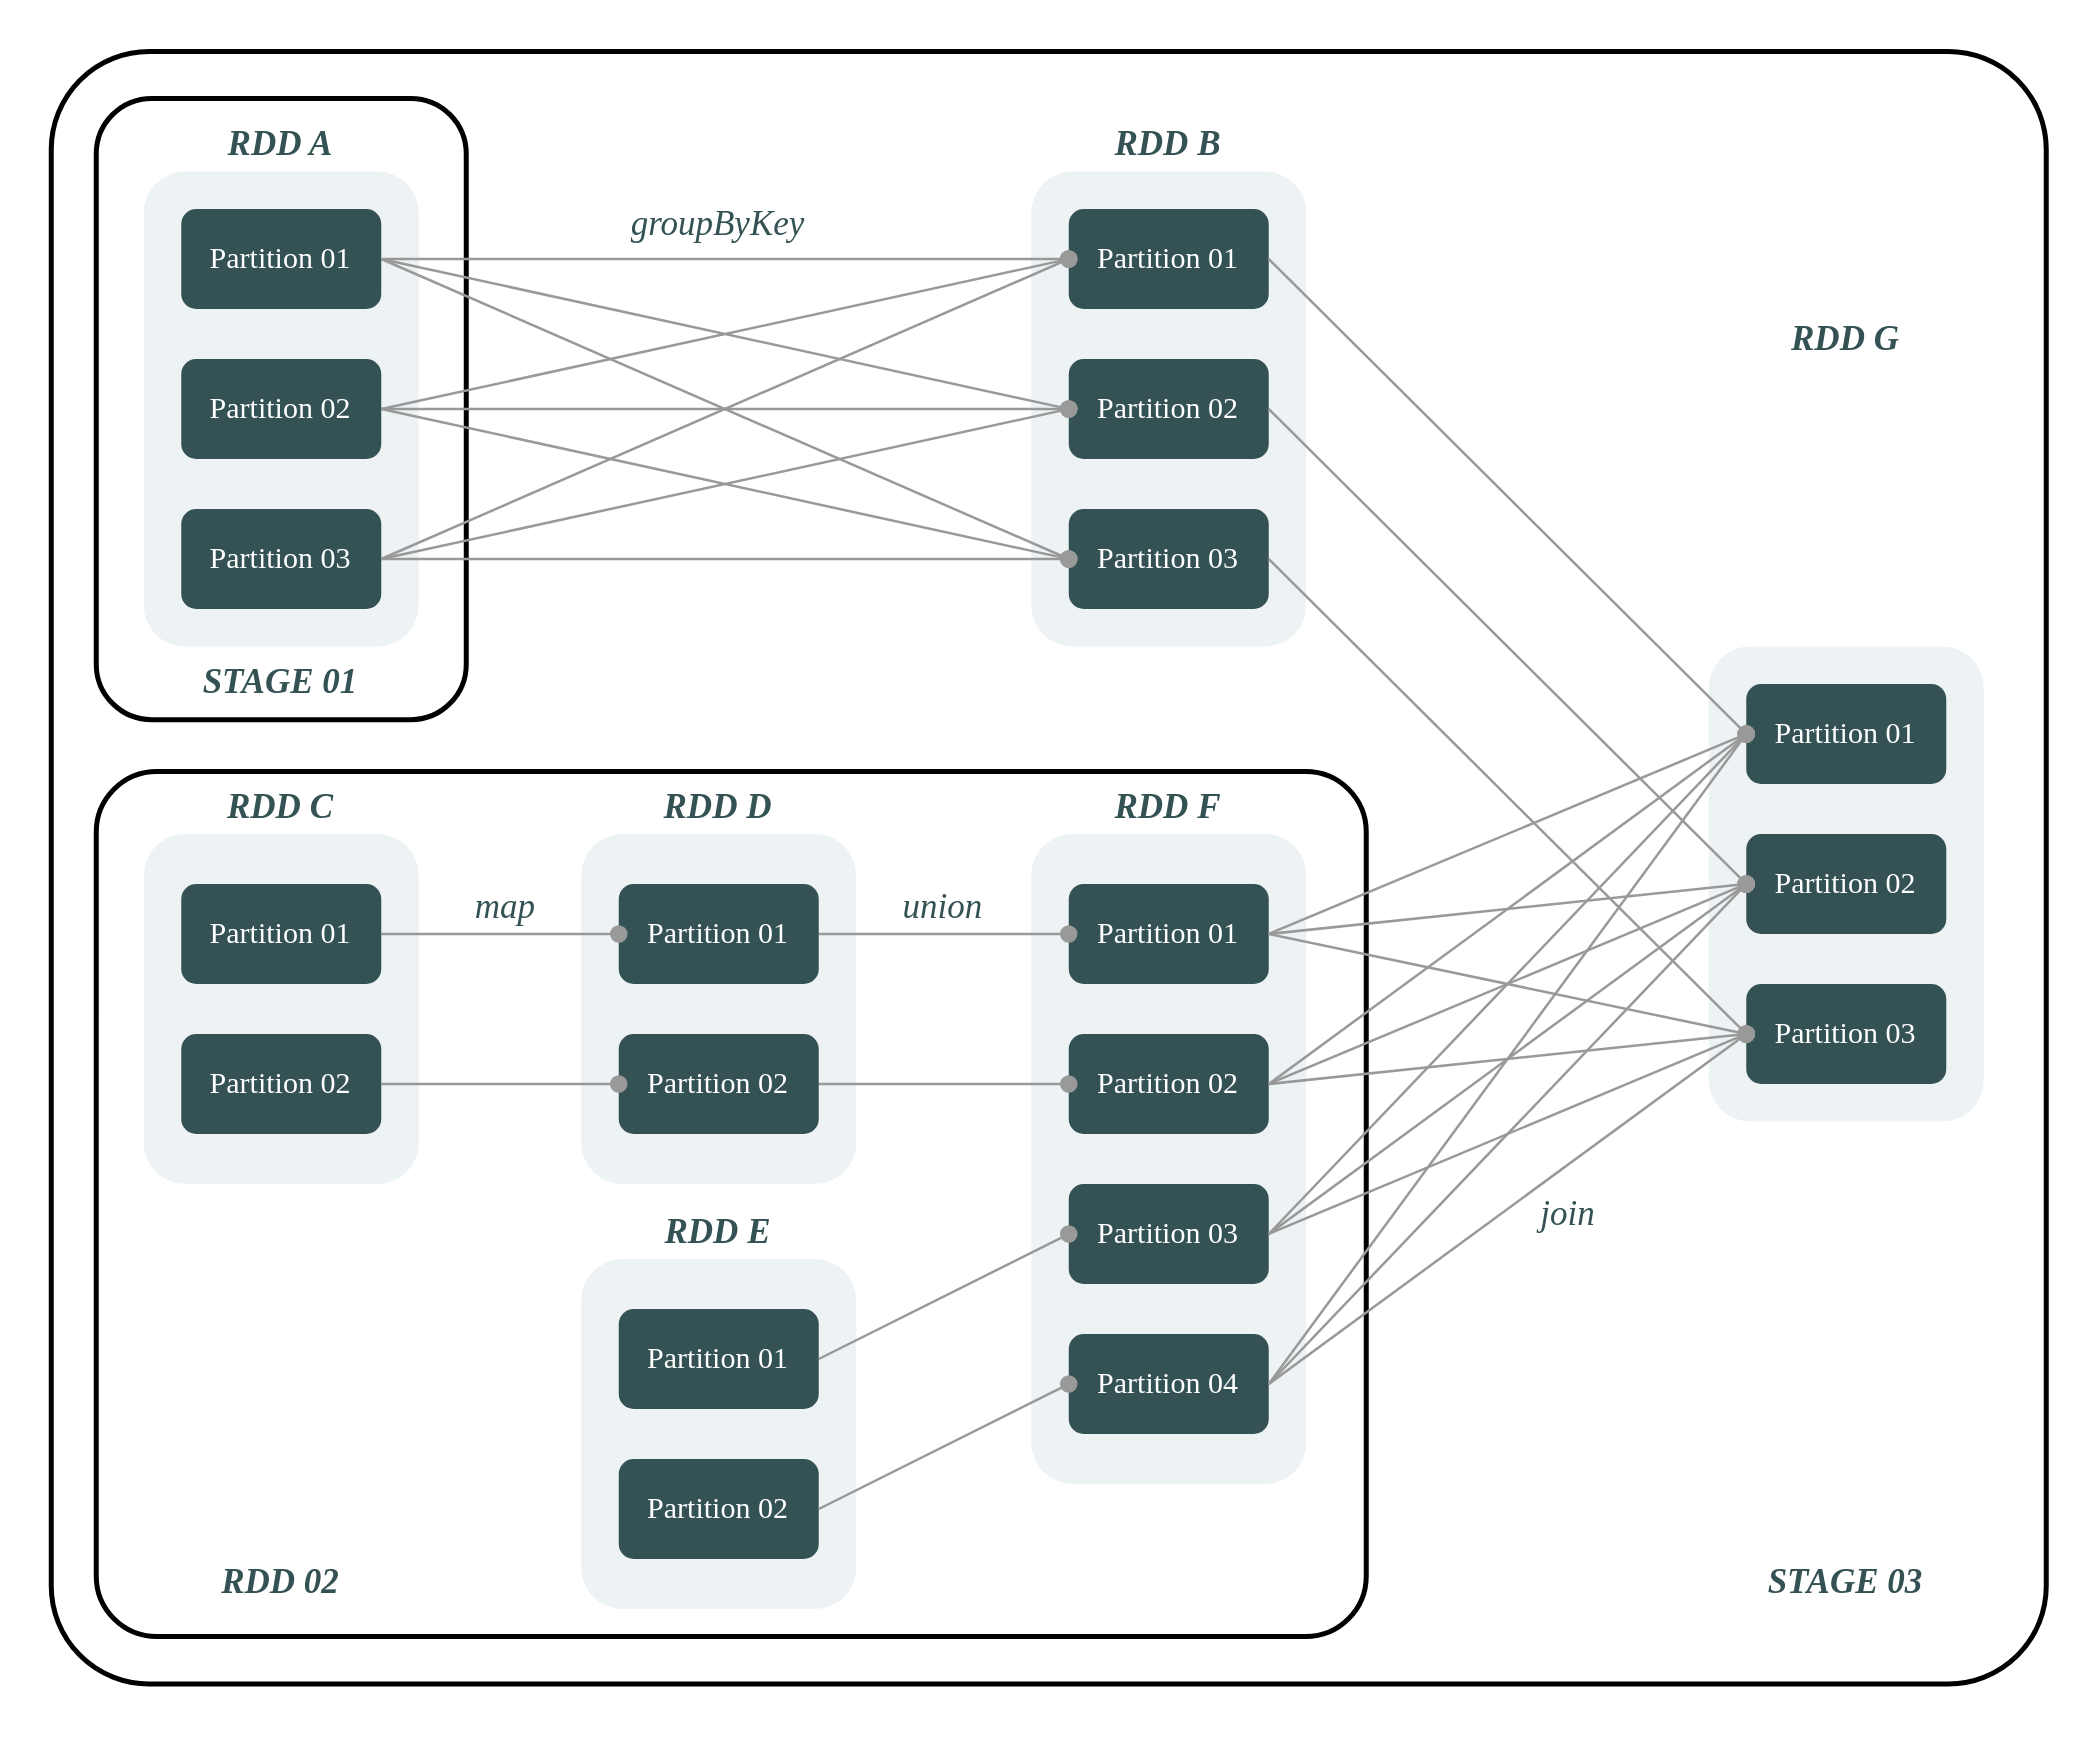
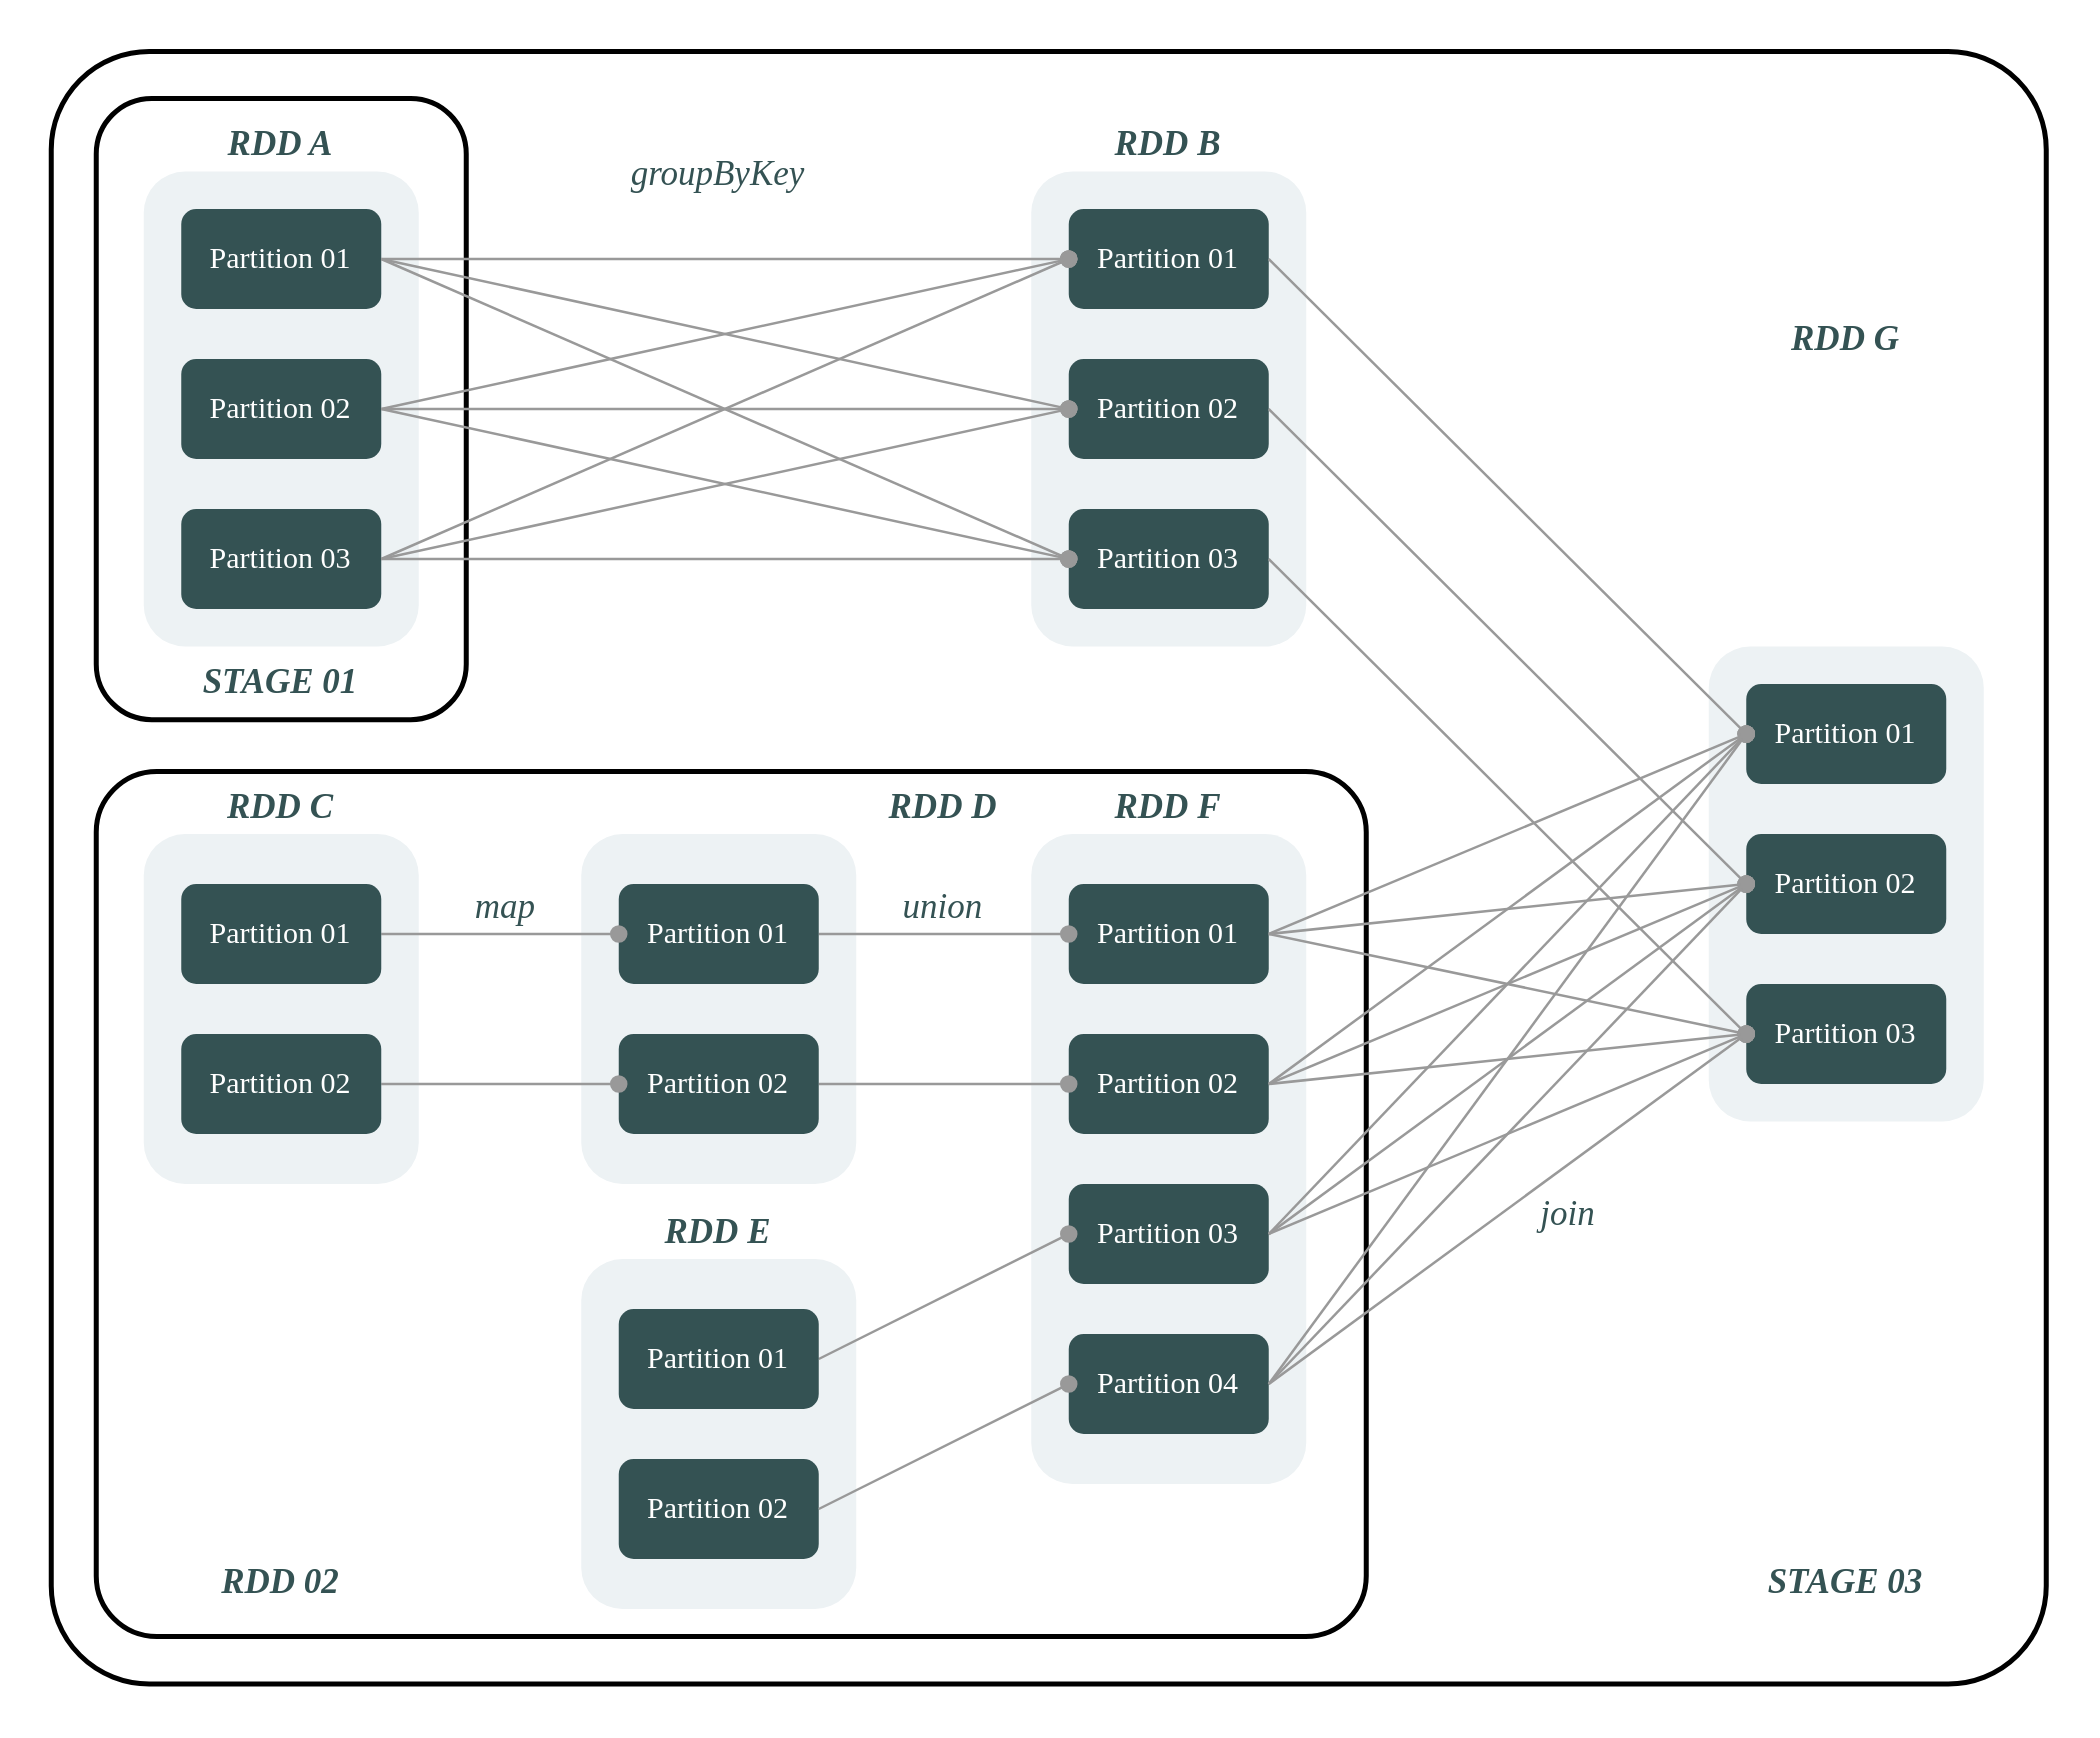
- <mxCell id="74" value="groupByKey" style="text;html=1;strokeColor=none;fillColor=none;align=center;verticalAlign=middle;whiteSpace=wrap;rounded=0;fontFamily=Tahoma;fontSize=14;fontColor=#345253;fontStyle=2" parent="1" vertex="1"><mxGeometry x="252" y="80" width="70" height="20" as="geometry" /></mxCell>
+ <mxCell id="74" value="groupByKey" style="text;html=1;strokeColor=none;fillColor=none;align=center;verticalAlign=middle;whiteSpace=wrap;rounded=0;fontFamily=Tahoma;fontSize=14;fontColor=#345253;fontStyle=2" parent="1" vertex="1"><mxGeometry x="252" y="60" width="70" height="20" as="geometry" /></mxCell>
- <mxCell id="25" value="&lt;b&gt;&lt;i&gt;RDD D&lt;/i&gt;&lt;/b&gt;" style="text;html=1;strokeColor=none;fillColor=none;align=center;verticalAlign=middle;whiteSpace=wrap;rounded=0;fontFamily=Tahoma;fontSize=14;fontColor=#345253;" parent="1" vertex="1"><mxGeometry x="262" y="313" width="50" height="20" as="geometry" /></mxCell>
+ <mxCell id="25" value="&lt;b&gt;&lt;i&gt;RDD D&lt;/i&gt;&lt;/b&gt;" style="text;html=1;strokeColor=none;fillColor=none;align=center;verticalAlign=middle;whiteSpace=wrap;rounded=0;fontFamily=Tahoma;fontSize=14;fontColor=#345253;" parent="1" vertex="1"><mxGeometry x="352" y="313" width="50" height="20" as="geometry" /></mxCell>
